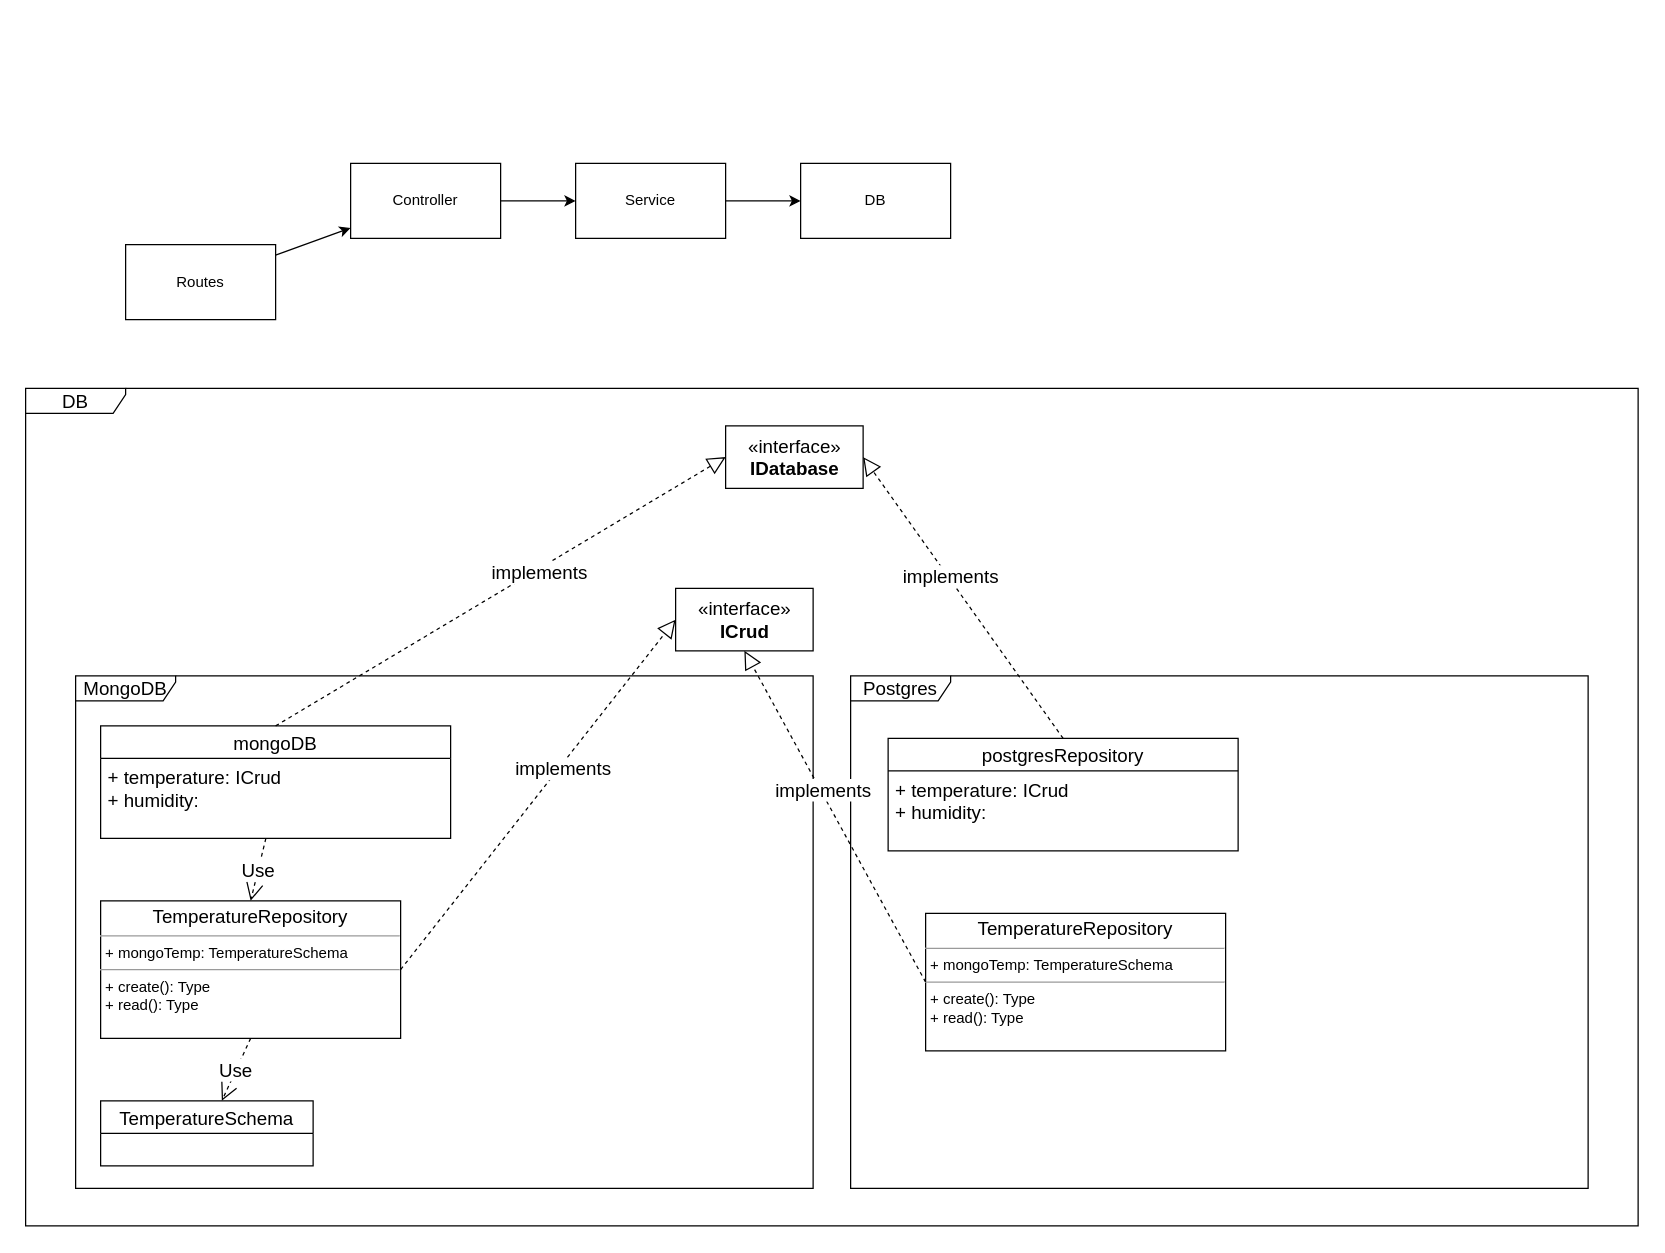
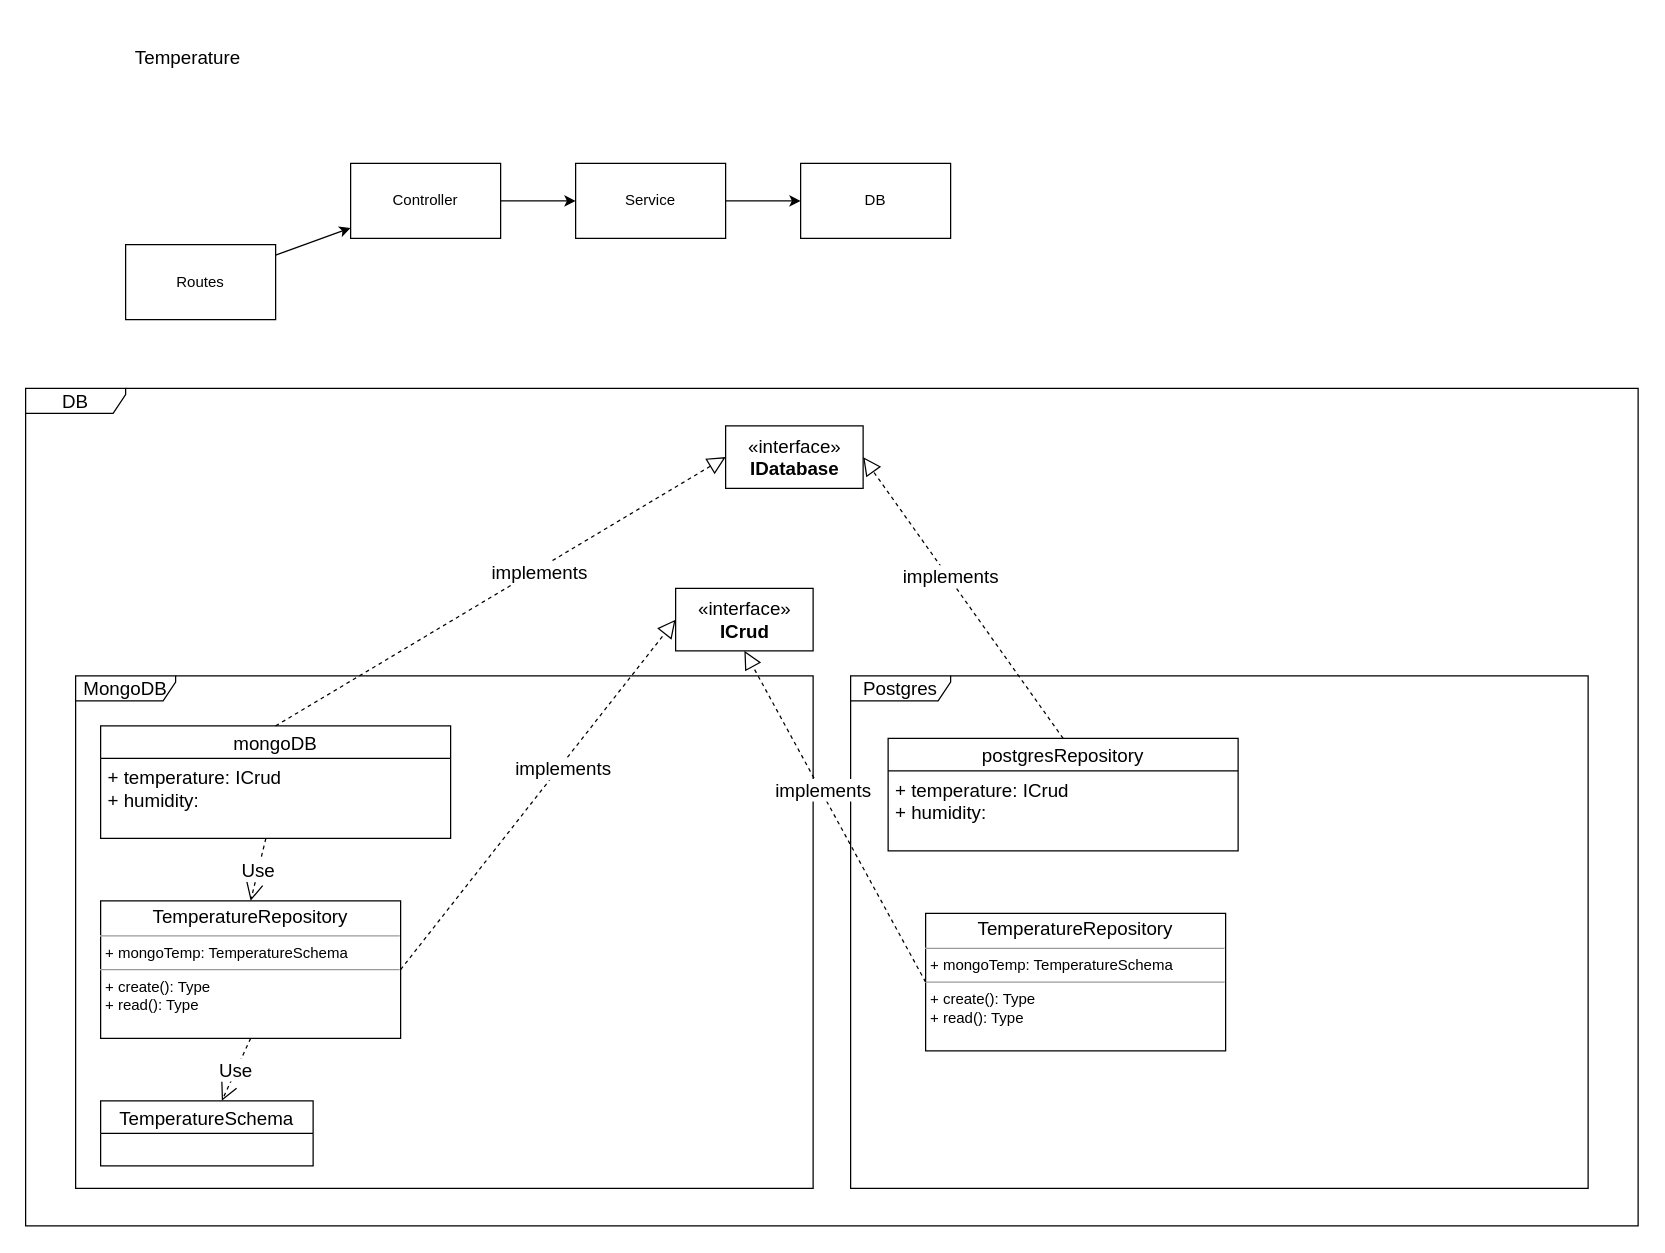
+ <mxCell id="7" value="&lt;font style=&quot;font-size: 15px&quot;&gt;Temperature&lt;/font&gt;" style="text;html=1;strokeColor=none;fillColor=none;align=center;verticalAlign=middle;whiteSpace=wrap;rounded=0;" vertex="1" parent="1"><mxGeometry x="100" y="20" width="100" height="50" as="geometry" /></mxCell>
